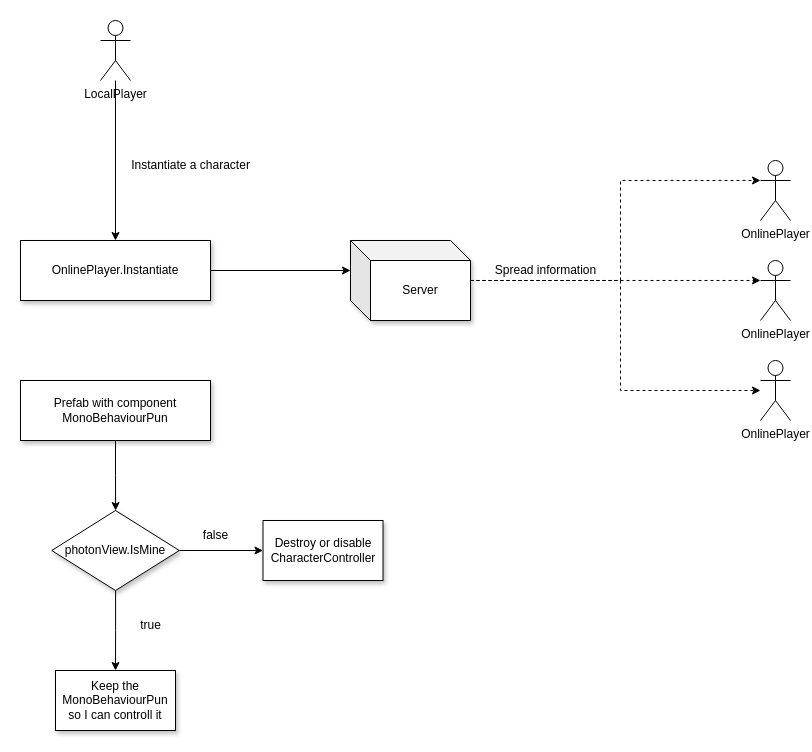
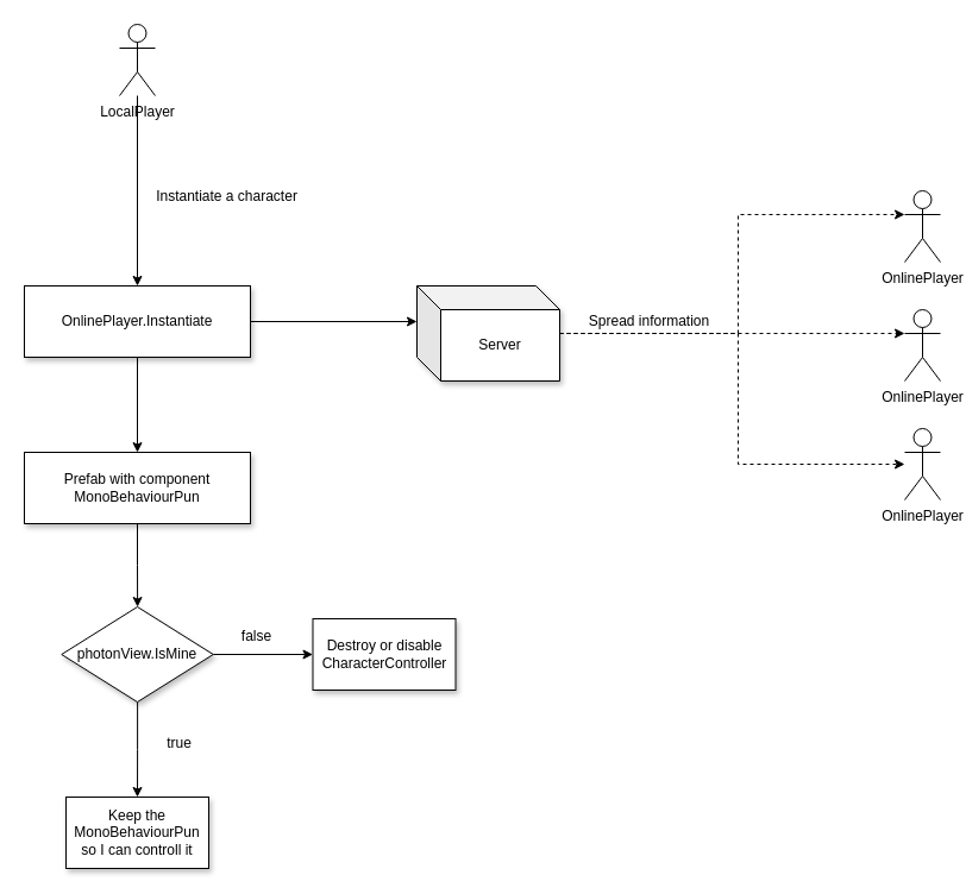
+ <mxCell id="6" value="" style="edgeStyle=orthogonalEdgeStyle;rounded=0;orthogonalLoop=1;jettySize=auto;html=1;" edge="1" parent="1" source="7" target="16"><mxGeometry relative="1" as="geometry" /></mxCell>
